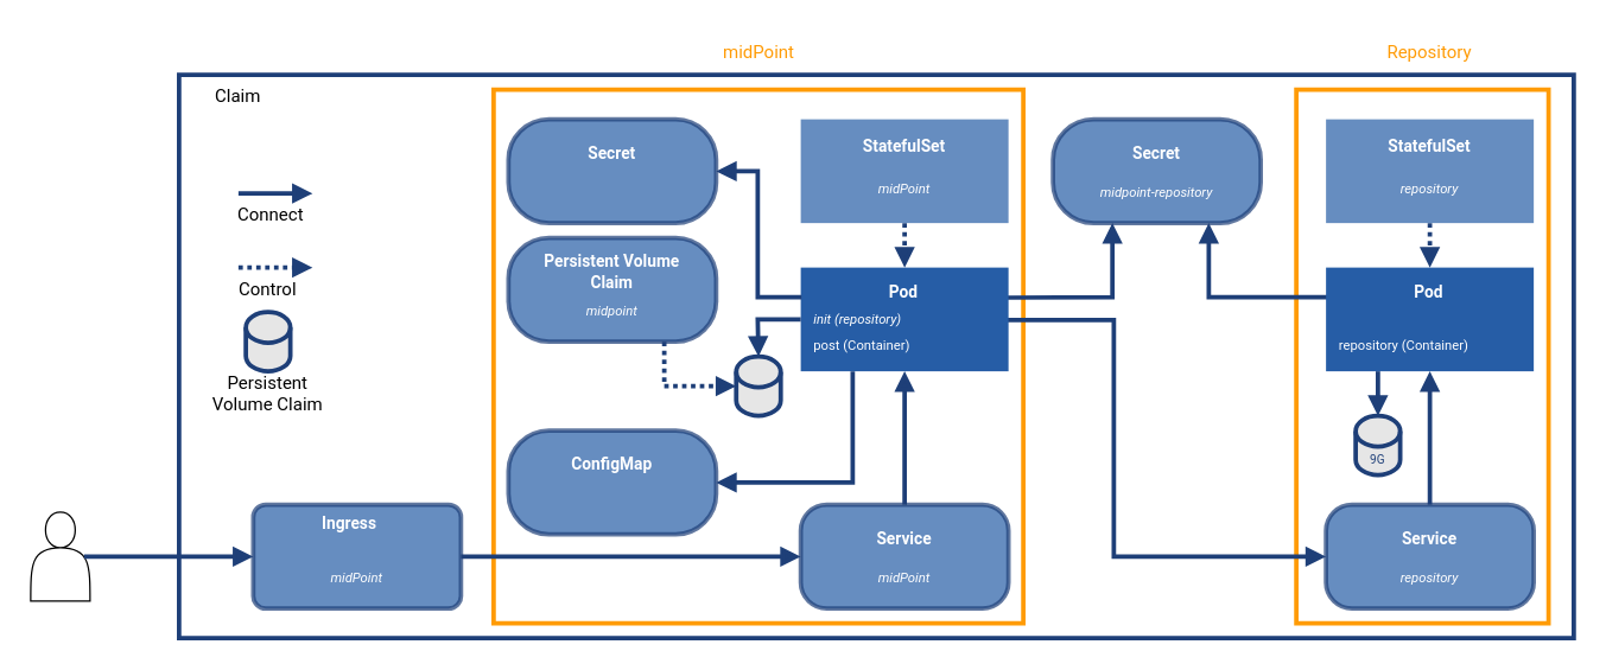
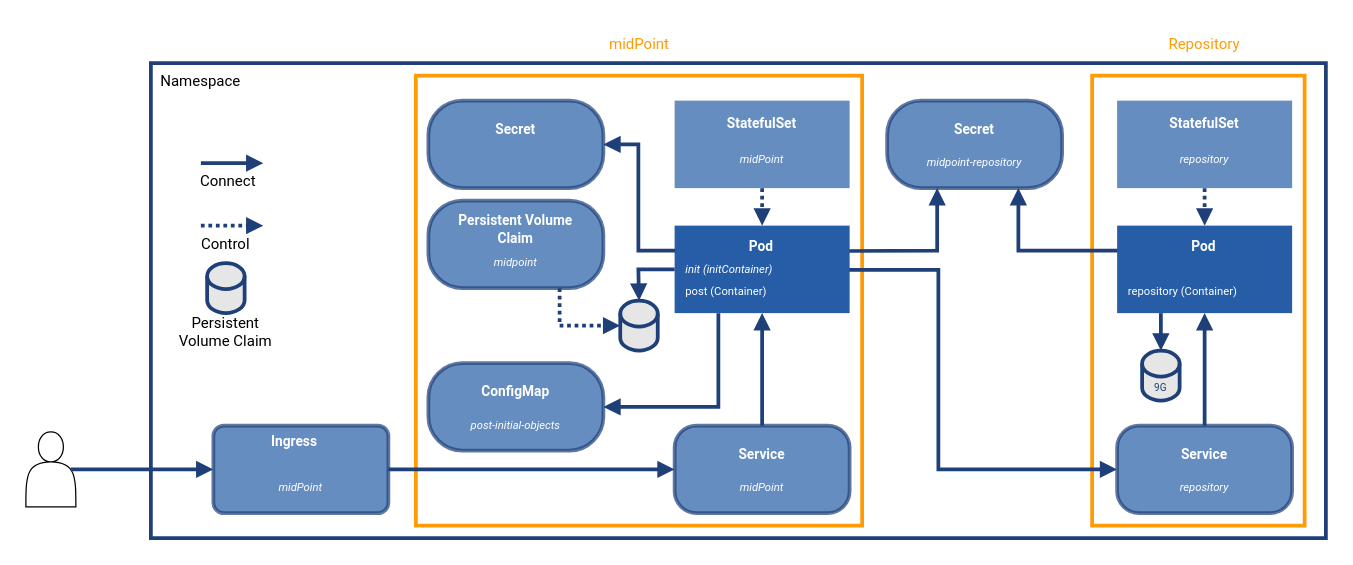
- <mxCell id="5" value="Claim" style="text;html=1;align=center;verticalAlign=middle;whiteSpace=wrap;rounded=0;fontFamily=Roboto;fontSource=https%3A%2F%2Ffonts.googleapis.com%2Fcss%3Ffamily%3DRoboto;" parent="1" vertex="1"><mxGeometry x="130" y="50" width="60" height="30" as="geometry" /></mxCell>
+ <mxCell id="5" value="Namespace" style="text;html=1;align=center;verticalAlign=middle;whiteSpace=wrap;rounded=0;fontFamily=Roboto;fontSource=https%3A%2F%2Ffonts.googleapis.com%2Fcss%3Ffamily%3DRoboto;" parent="1" vertex="1"><mxGeometry x="130" y="50" width="60" height="30" as="geometry" /></mxCell>
- <mxCell id="58" value="init (repository)" style="text;html=1;strokeColor=none;fillColor=none;align=left;verticalAlign=middle;whiteSpace=wrap;rounded=0;glass=0;fontFamily=Roboto;fontSource=https%3A%2F%2Ffonts.googleapis.com%2Fcss%3Ffamily%3DRoboto;fontSize=9;fontColor=#FFFFFF;fontStyle=2" vertex="1" parent="56"><mxGeometry x="7.368" y="26.25" width="125.263" height="17.5" as="geometry" /></mxCell>
+ <mxCell id="58" value="init (initContainer)" style="text;html=1;strokeColor=none;fillColor=none;align=left;verticalAlign=middle;whiteSpace=wrap;rounded=0;glass=0;fontFamily=Roboto;fontSource=https%3A%2F%2Ffonts.googleapis.com%2Fcss%3Ffamily%3DRoboto;fontSize=9;fontColor=#FFFFFF;fontStyle=2" vertex="1" parent="56"><mxGeometry x="7.368" y="26.25" width="125.263" height="17.5" as="geometry" /></mxCell>
+ <mxCell id="67" value="post-initial-objects" style="text;html=1;strokeColor=none;fillColor=none;align=center;verticalAlign=middle;whiteSpace=wrap;rounded=0;glass=0;fontFamily=Roboto;fontSource=https%3A%2F%2Ffonts.googleapis.com%2Fcss%3Ffamily%3DRoboto;fontSize=9;fontColor=#FFFFFF;fontStyle=2" vertex="1" parent="65"><mxGeometry x="10" y="40" width="120" height="20" as="geometry" /></mxCell>
